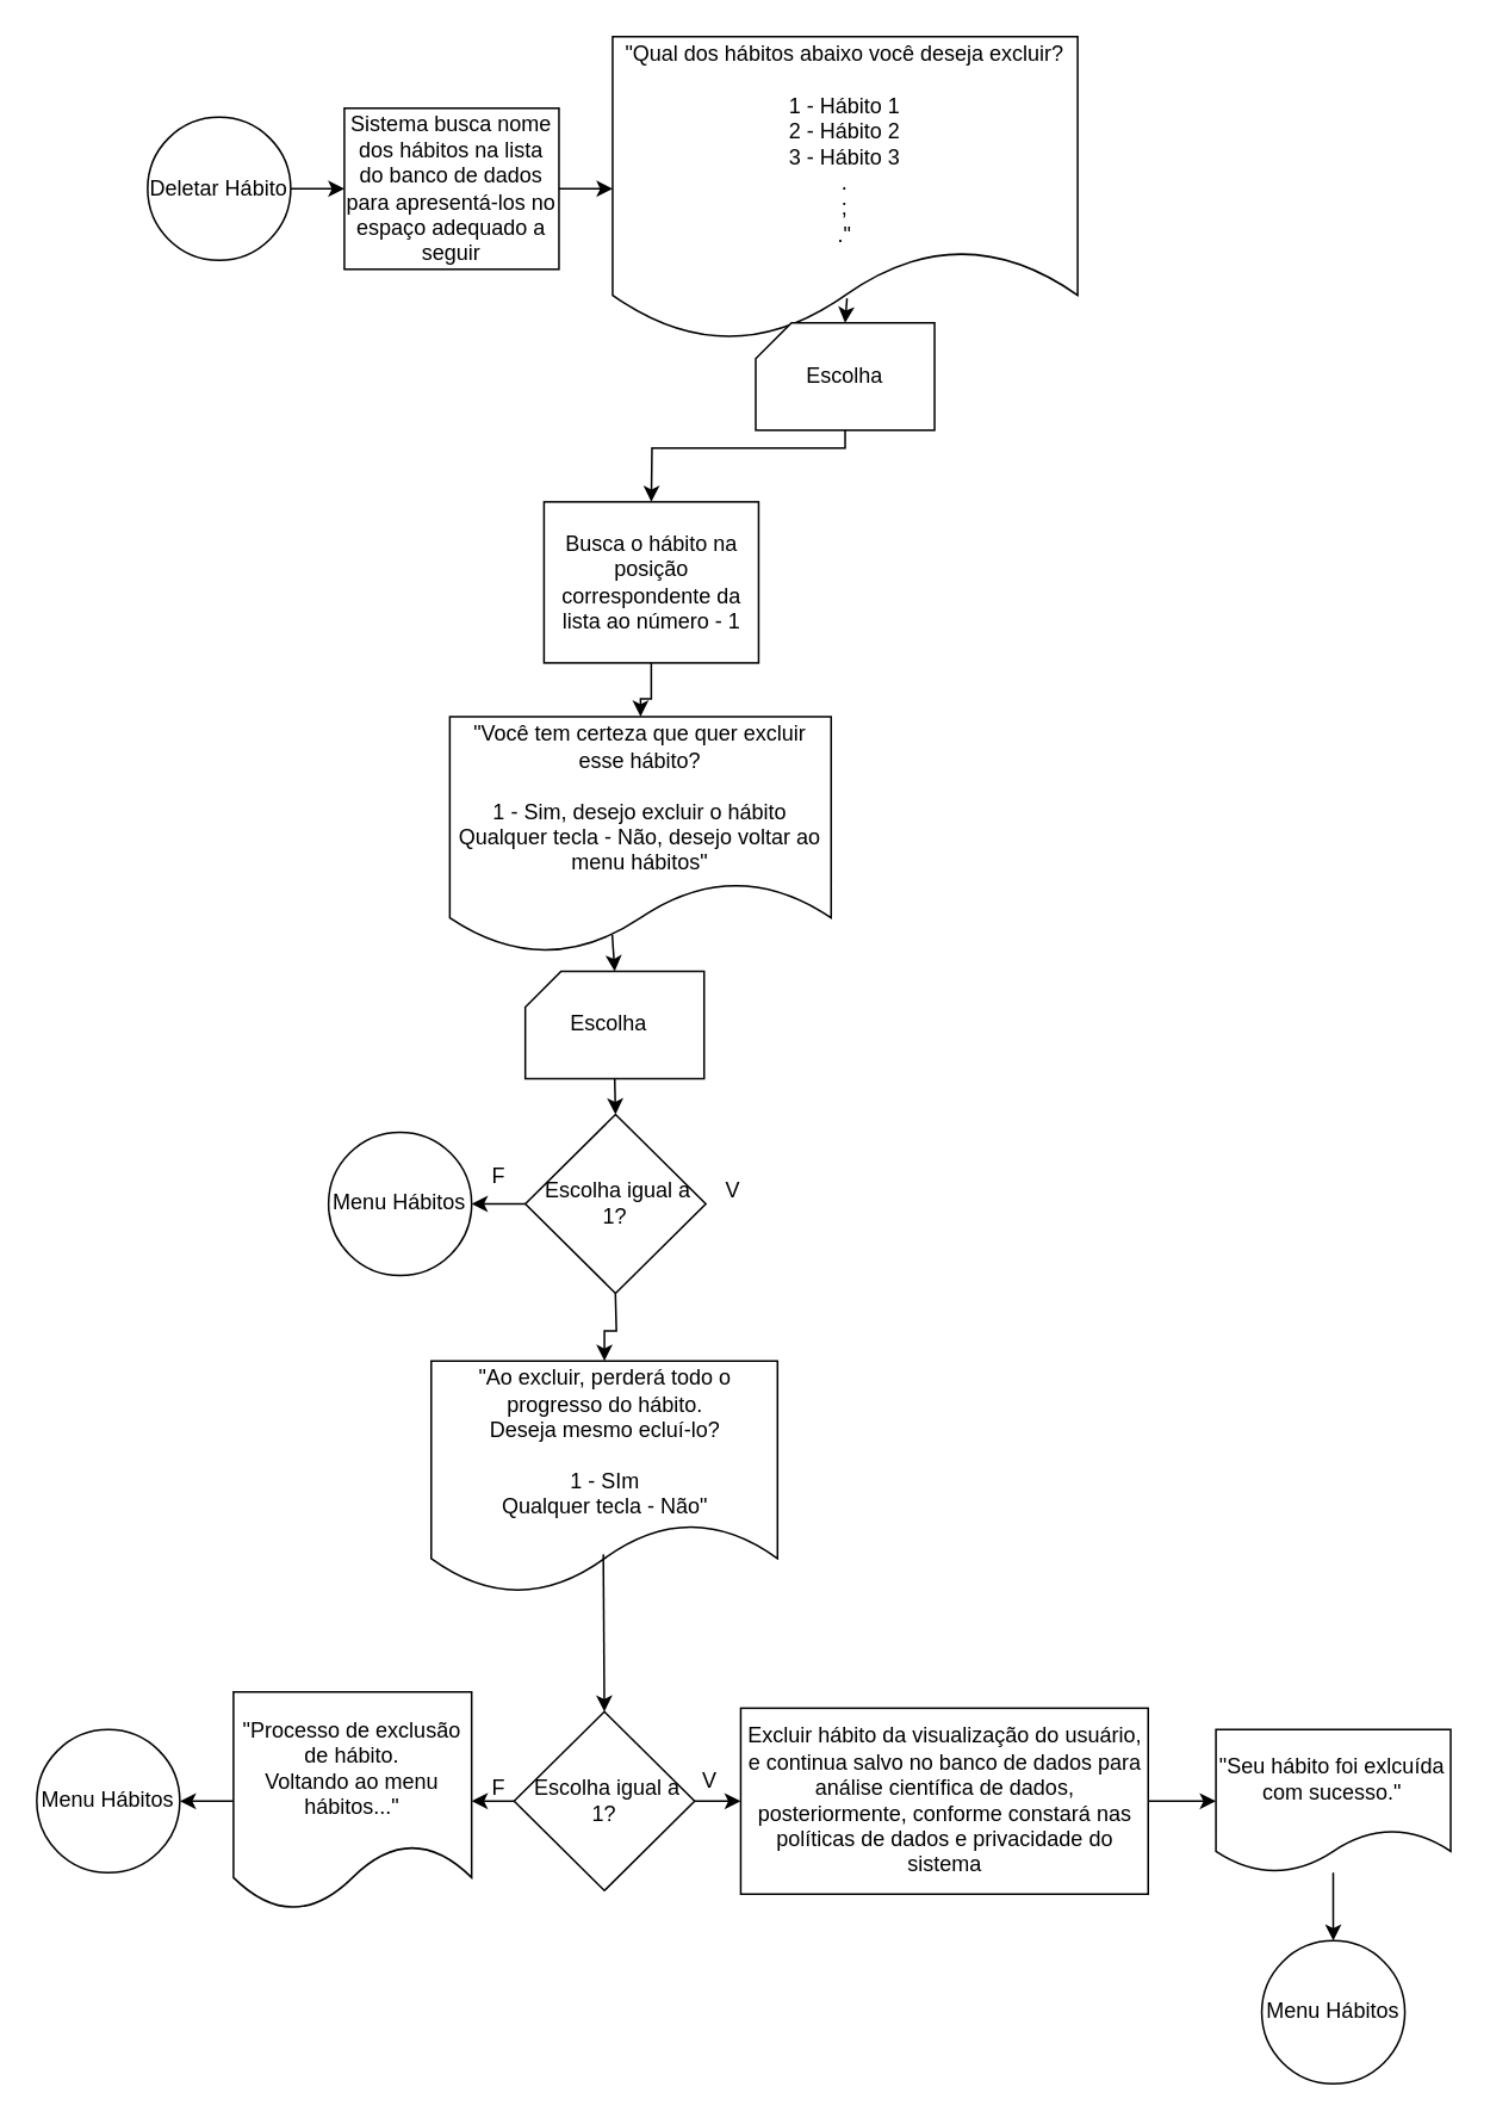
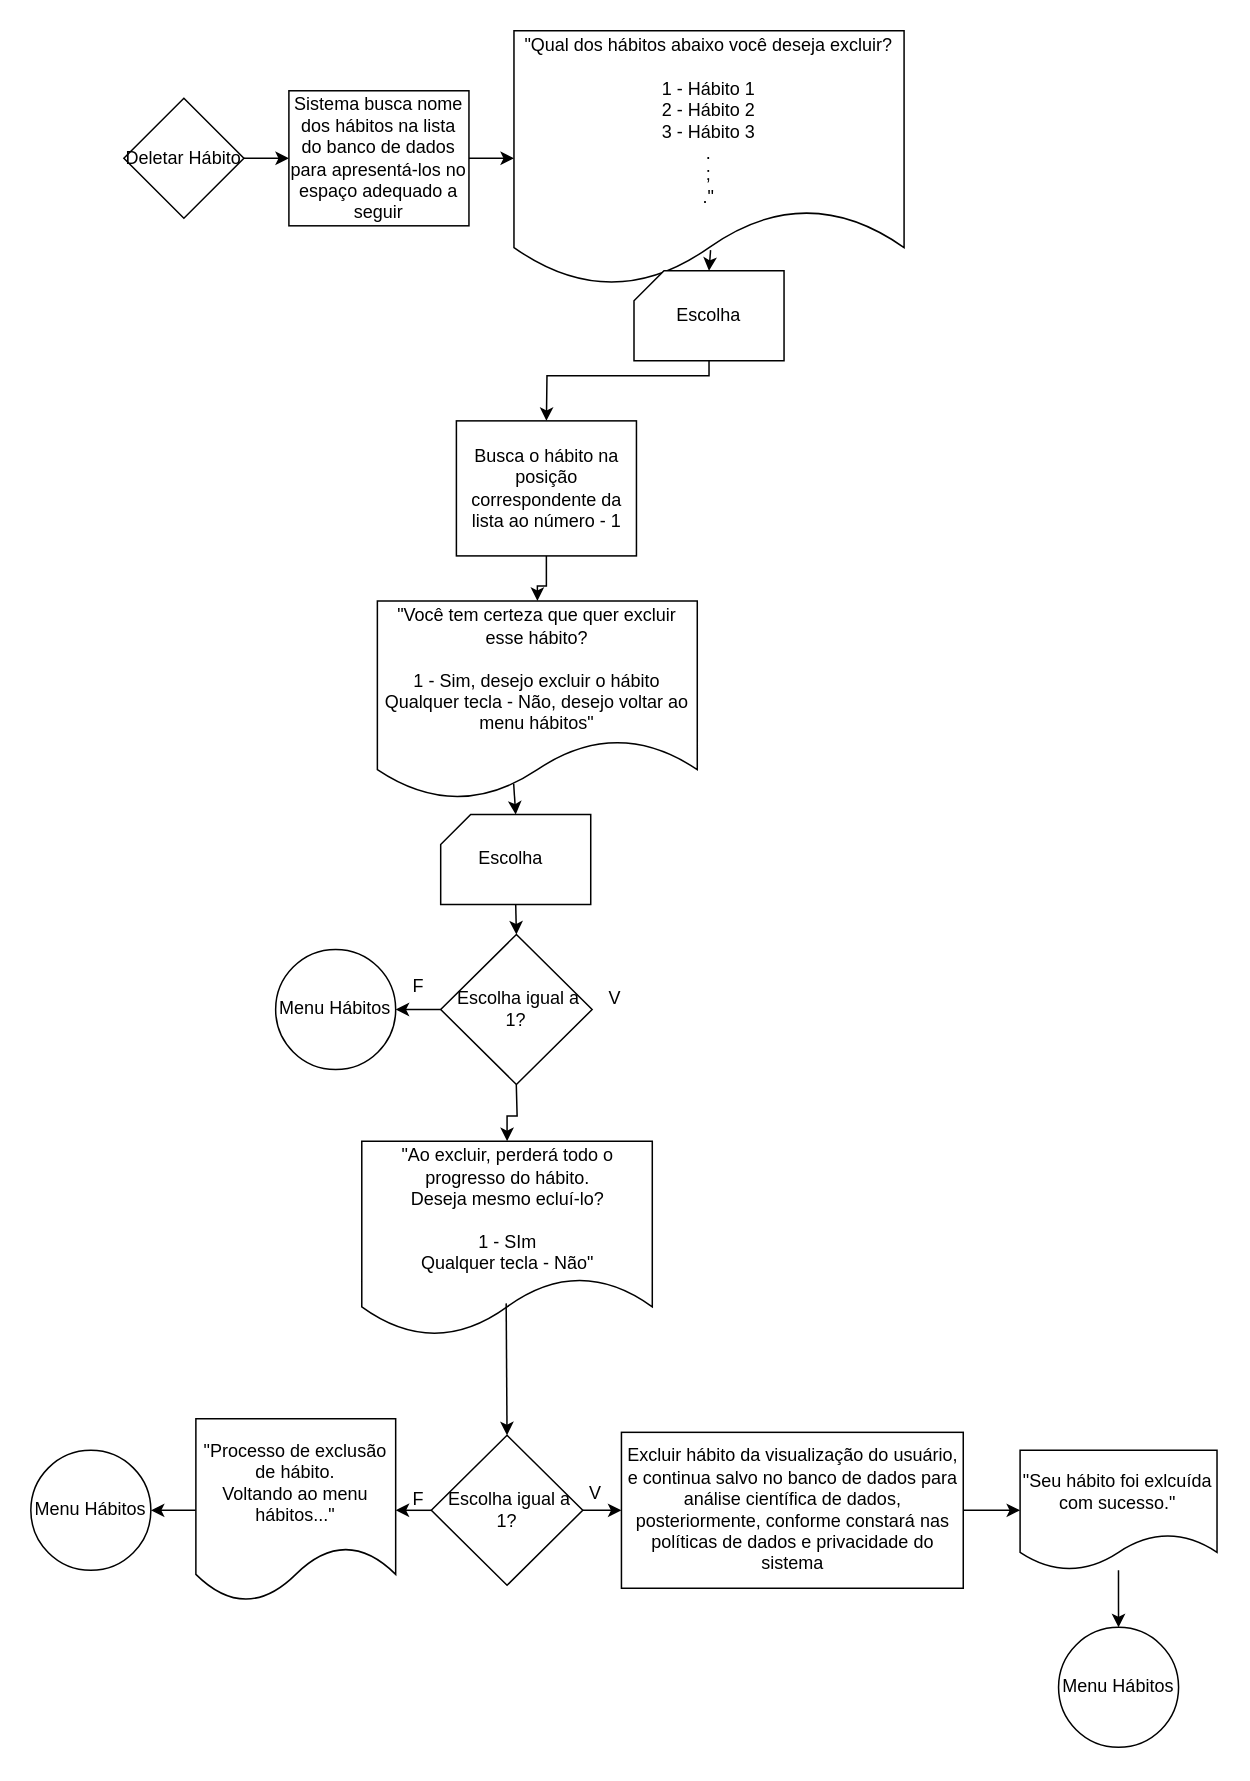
- <mxCell id="3" value="Deletar Hábito" style="ellipse;whiteSpace=wrap;html=1;aspect=fixed;" parent="1" vertex="1"><mxGeometry x="82" y="65" width="80" height="80" as="geometry" /></mxCell>
+ <mxCell id="3" value="Deletar Hábito" style="rhombus;whiteSpace=wrap;html=1;aspect=fixed;" parent="1" vertex="1"><mxGeometry x="82" y="65" width="80" height="80" as="geometry" /></mxCell>
